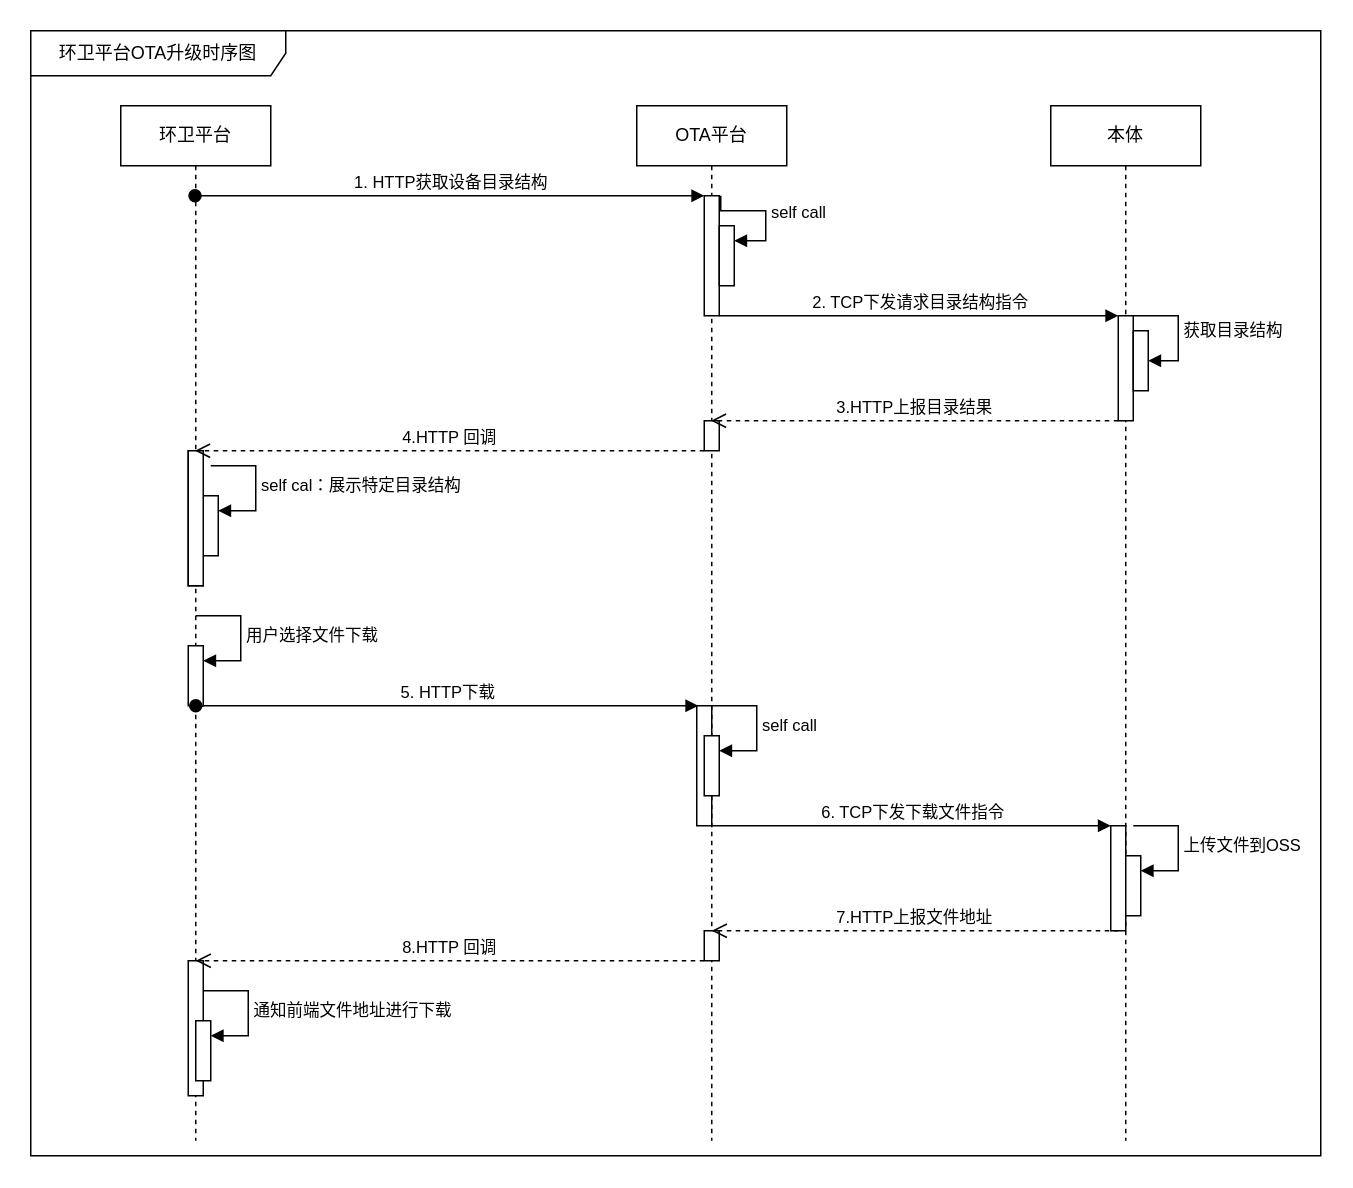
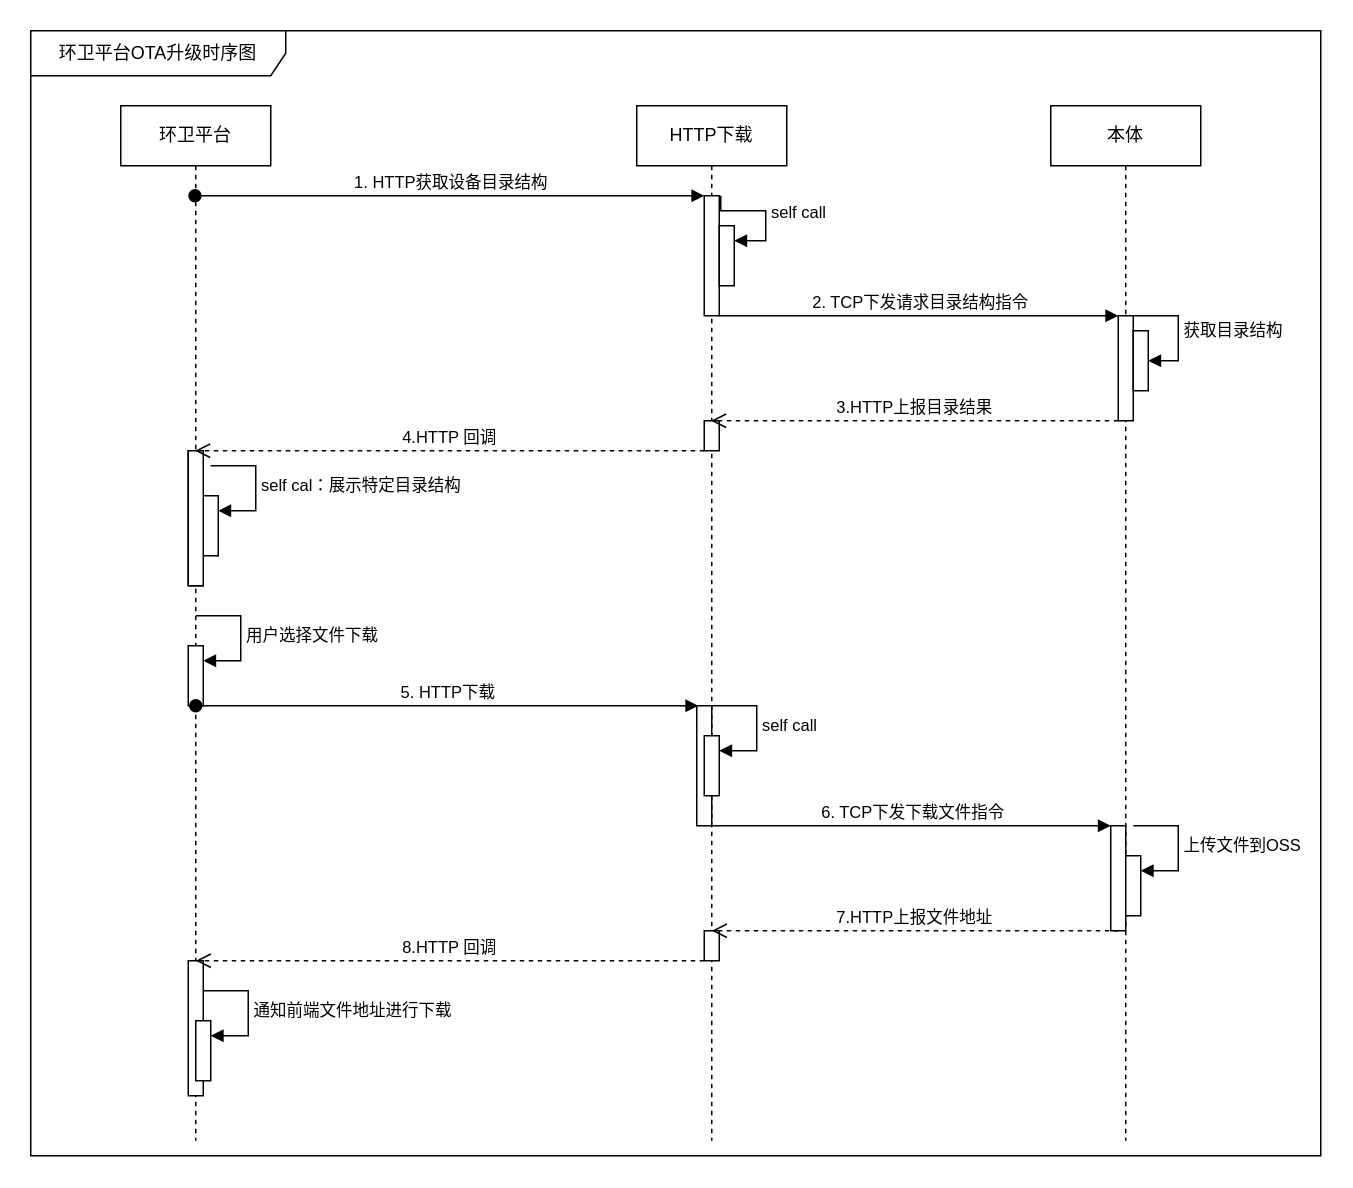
- <mxCell id="4" value="OTA平台" style="shape=umlLifeline;perimeter=lifelinePerimeter;whiteSpace=wrap;html=1;container=1;dropTarget=0;collapsible=0;recursiveResize=0;outlineConnect=0;portConstraint=eastwest;newEdgeStyle={&quot;edgeStyle&quot;:&quot;elbowEdgeStyle&quot;,&quot;elbow&quot;:&quot;vertical&quot;,&quot;curved&quot;:0,&quot;rounded&quot;:0};" vertex="1" parent="1"><mxGeometry x="424" y="70" width="100" height="690" as="geometry" /></mxCell>
+ <mxCell id="4" value="HTTP下载" style="shape=umlLifeline;perimeter=lifelinePerimeter;whiteSpace=wrap;html=1;container=1;dropTarget=0;collapsible=0;recursiveResize=0;outlineConnect=0;portConstraint=eastwest;newEdgeStyle={&quot;edgeStyle&quot;:&quot;elbowEdgeStyle&quot;,&quot;elbow&quot;:&quot;vertical&quot;,&quot;curved&quot;:0,&quot;rounded&quot;:0};" vertex="1" parent="1"><mxGeometry x="424" y="70" width="100" height="690" as="geometry" /></mxCell>
